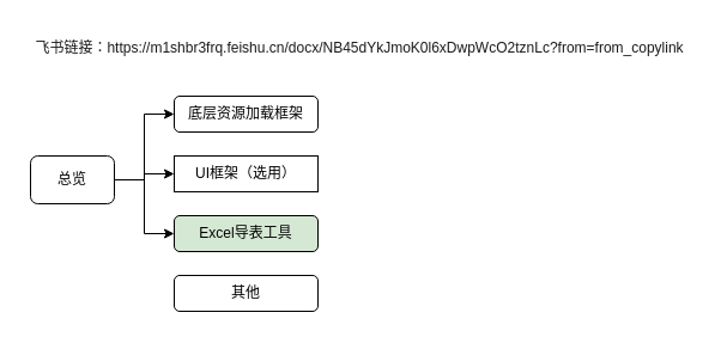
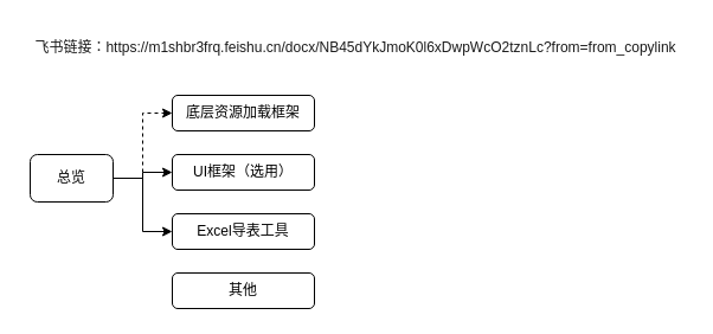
- <mxCell id="2" style="edgeStyle=orthogonalEdgeStyle;rounded=0;orthogonalLoop=1;jettySize=auto;html=1;entryX=0;entryY=0.5;entryDx=0;entryDy=0;" edge="1" parent="1" source="5" target="6"><mxGeometry relative="1" as="geometry" /></mxCell>
+ <mxCell id="2" style="edgeStyle=orthogonalEdgeStyle;rounded=0;orthogonalLoop=1;jettySize=auto;html=1;entryX=0;entryY=0.5;entryDx=0;entryDy=0;dashed=1;" edge="1" parent="1" source="5" target="6"><mxGeometry relative="1" as="geometry" /></mxCell>
- <mxCell id="8" value="UI框架（选用）" style="whiteSpace=wrap;html=1;rounded=0;" vertex="1" parent="1"><mxGeometry x="145" y="130" width="120" height="30" as="geometry" /></mxCell>
+ <mxCell id="8" value="UI框架（选用）" style="rounded=1;whiteSpace=wrap;html=1;" vertex="1" parent="1"><mxGeometry x="145" y="130" width="120" height="30" as="geometry" /></mxCell>
- <mxCell id="7" value="Excel导表工具" style="rounded=1;whiteSpace=wrap;html=1;fillColor=#d5e8d4;" vertex="1" parent="1"><mxGeometry x="145" y="180" width="120" height="30" as="geometry" /></mxCell>
+ <mxCell id="7" value="Excel导表工具" style="rounded=1;whiteSpace=wrap;html=1;" vertex="1" parent="1"><mxGeometry x="145" y="180" width="120" height="30" as="geometry" /></mxCell>
